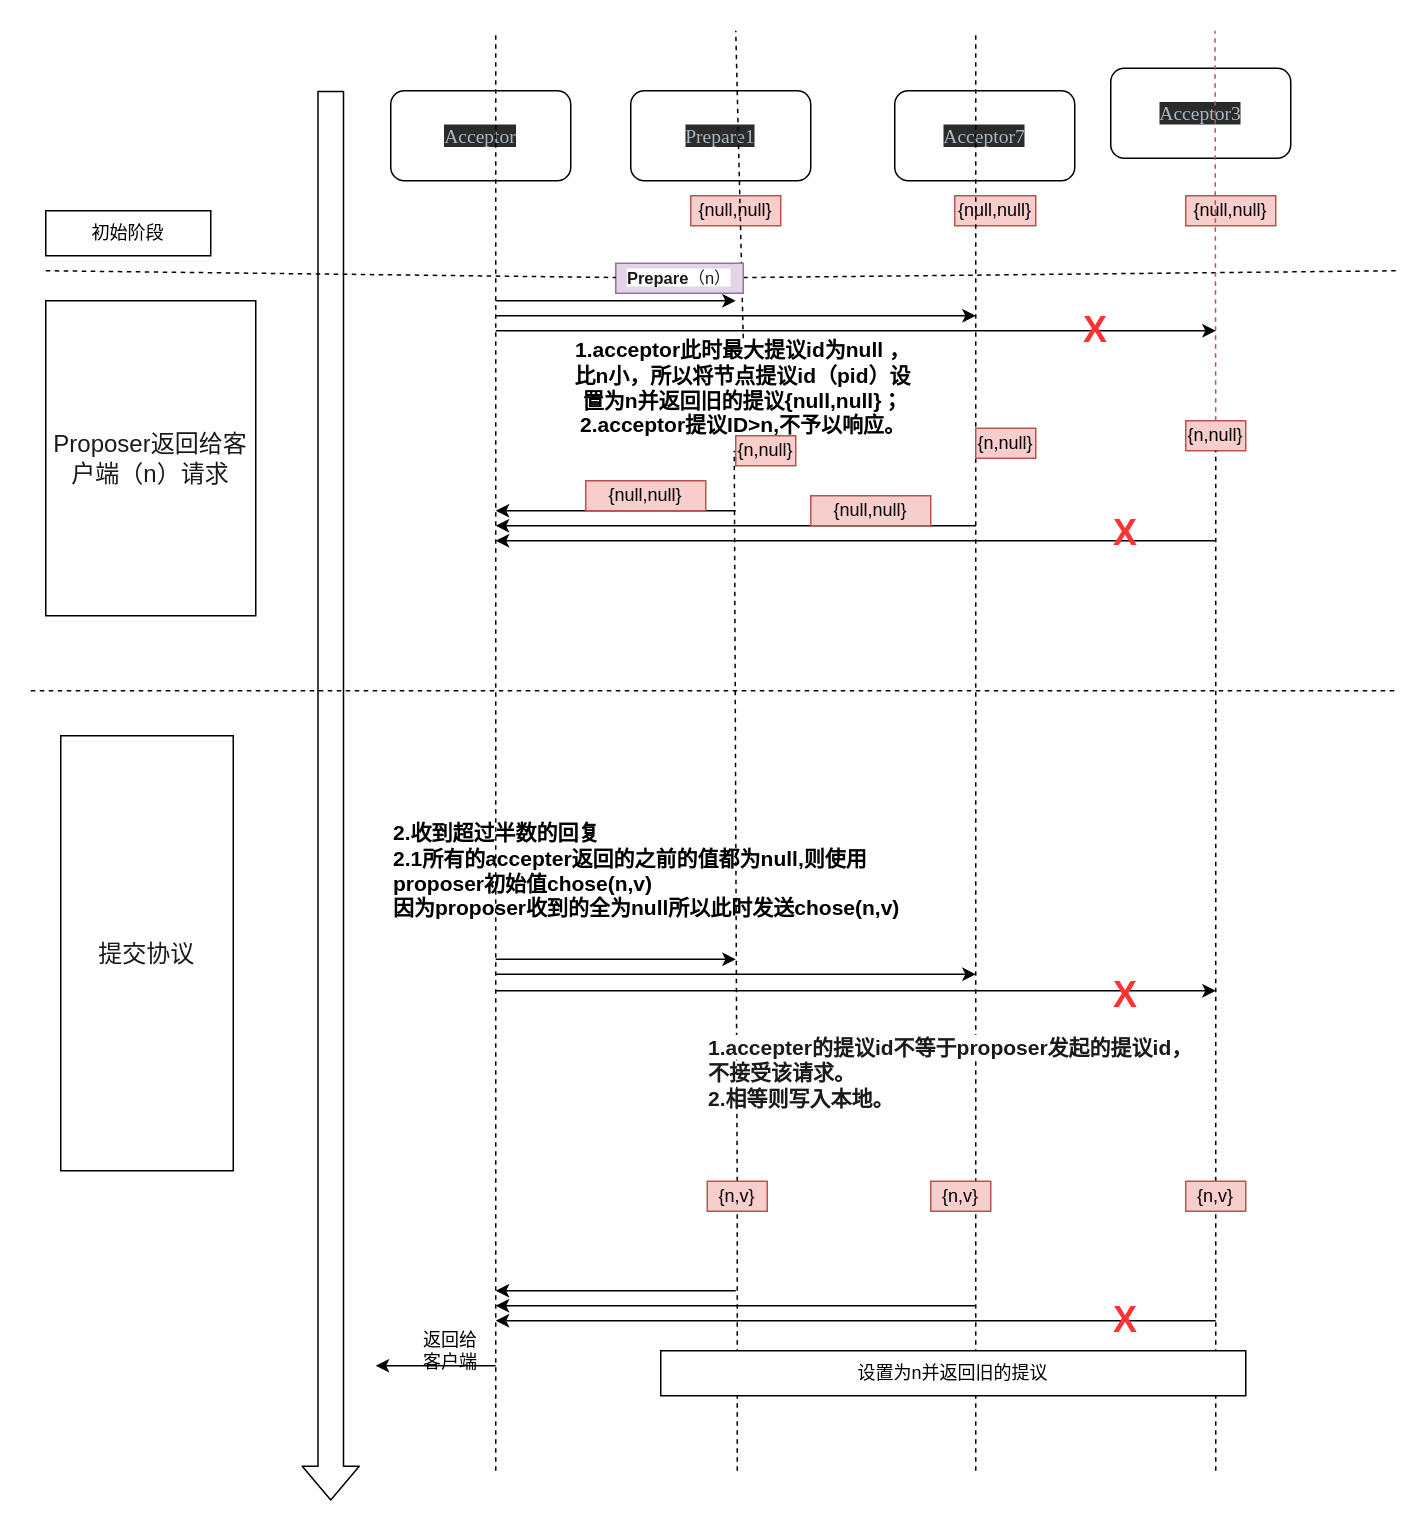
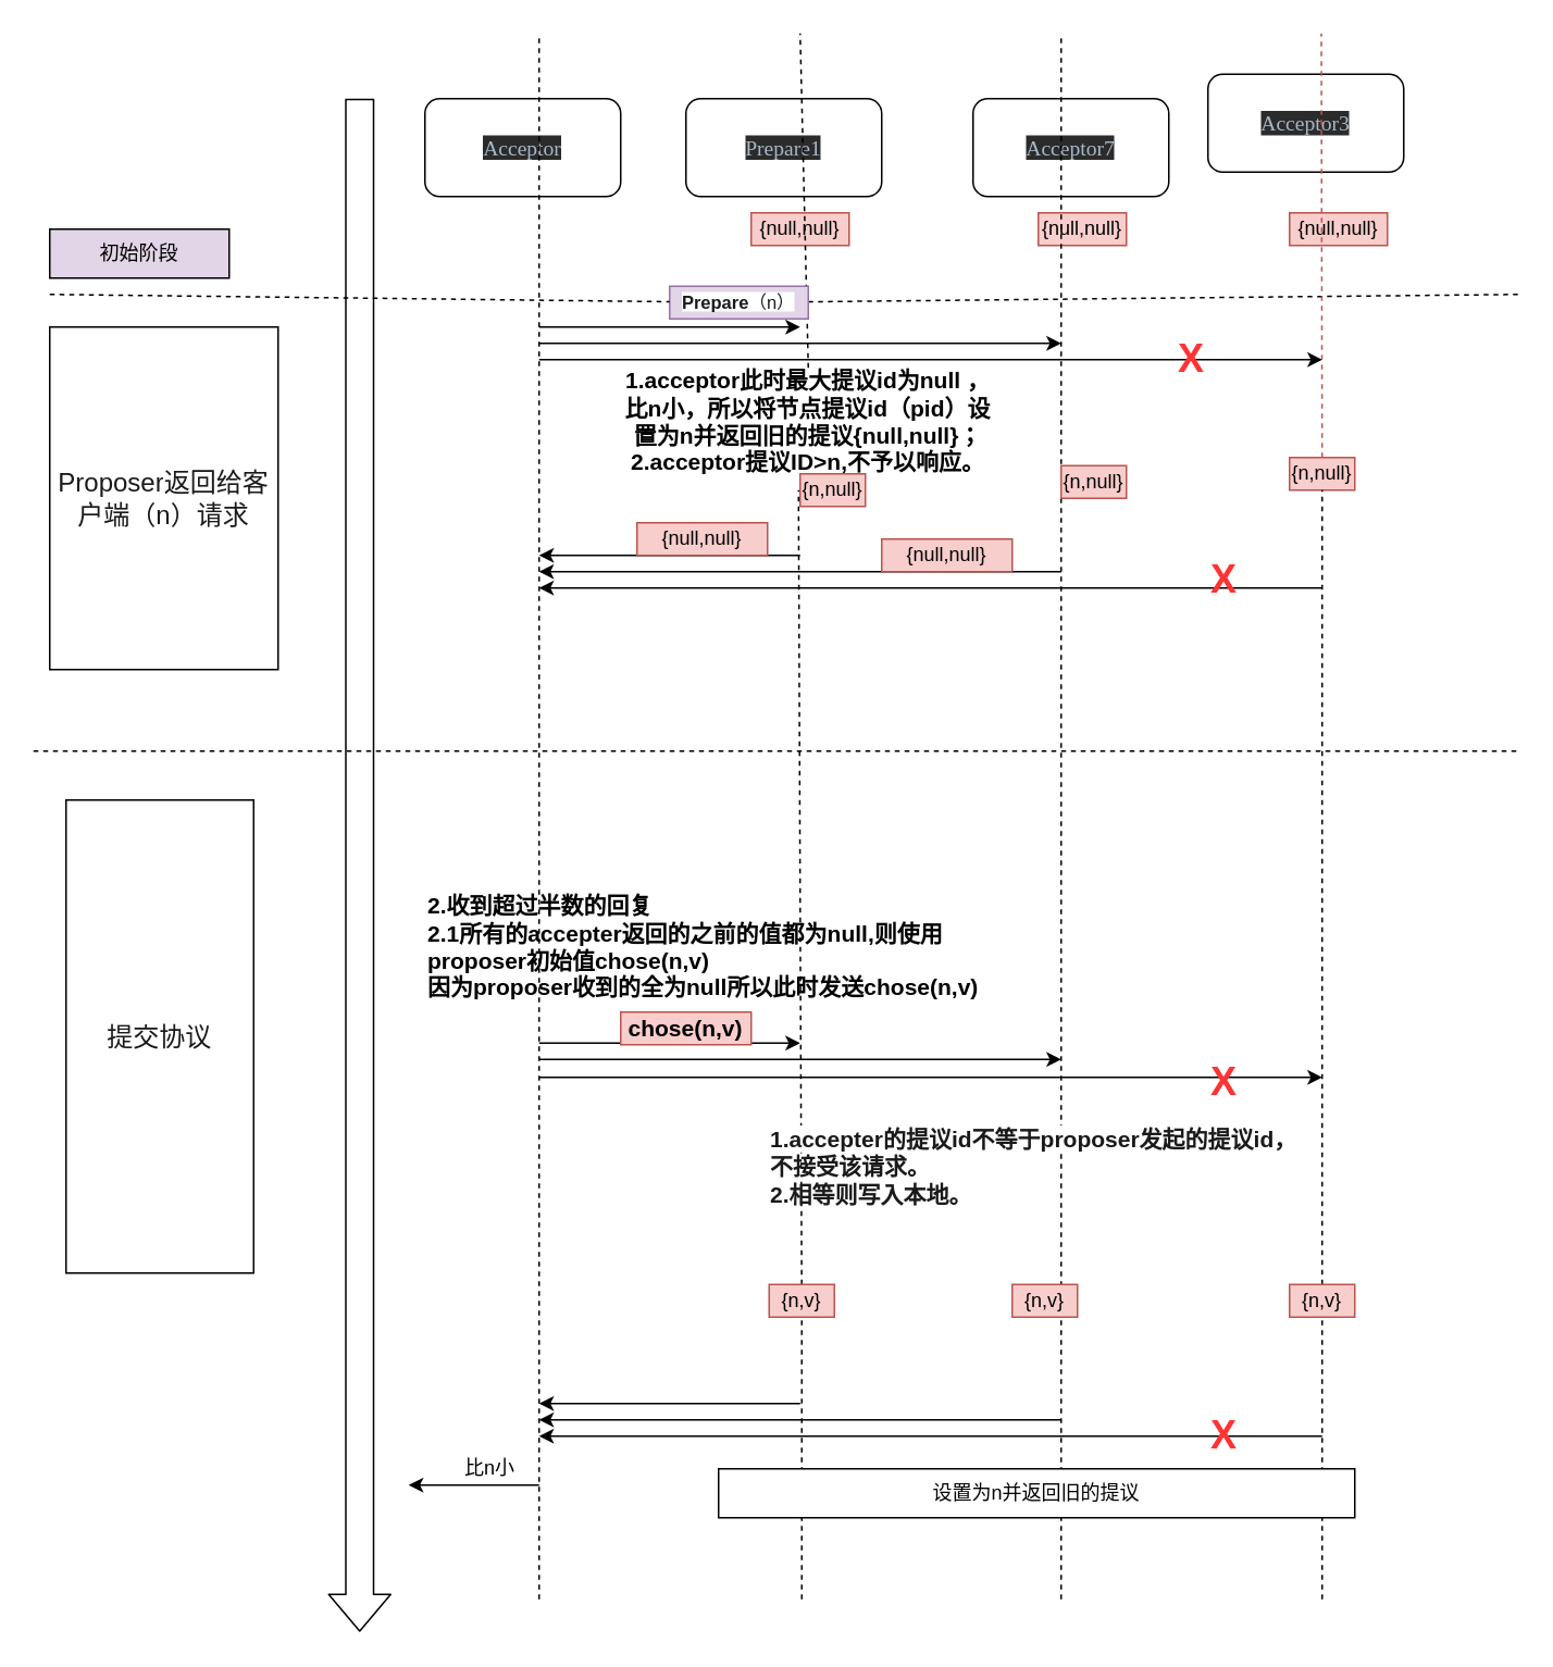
- <mxCell id="8" value="初始阶段" style="rounded=0;whiteSpace=wrap;html=1;" vertex="1" parent="1"><mxGeometry x="30" y="140" width="110" height="30" as="geometry" /></mxCell>
+ <mxCell id="8" value="初始阶段" style="rounded=0;whiteSpace=wrap;html=1;fillColor=#e1d5e7;" vertex="1" parent="1"><mxGeometry x="30" y="140" width="110" height="30" as="geometry" /></mxCell>
+ <mxCell id="39" value="&lt;b style=&quot;text-align: left&quot;&gt;&lt;font style=&quot;font-size: 14px&quot;&gt;chose(n,v)&lt;/font&gt;&lt;/b&gt;" style="text;html=1;strokeColor=#b85450;fillColor=#f8cecc;align=center;verticalAlign=middle;whiteSpace=wrap;rounded=0;" vertex="1" parent="1"><mxGeometry x="380" y="620" width="80" height="20" as="geometry" /></mxCell>
- <mxCell id="51" value="返回给客户端" style="text;html=1;strokeColor=none;fillColor=none;align=center;verticalAlign=middle;whiteSpace=wrap;rounded=0;" vertex="1" parent="1"><mxGeometry x="280" y="890" width="40" height="20" as="geometry" /></mxCell>
+ <mxCell id="51" value="比n小" style="text;html=1;strokeColor=none;fillColor=none;align=center;verticalAlign=middle;whiteSpace=wrap;rounded=0;" vertex="1" parent="1"><mxGeometry x="280" y="890" width="40" height="20" as="geometry" /></mxCell>
